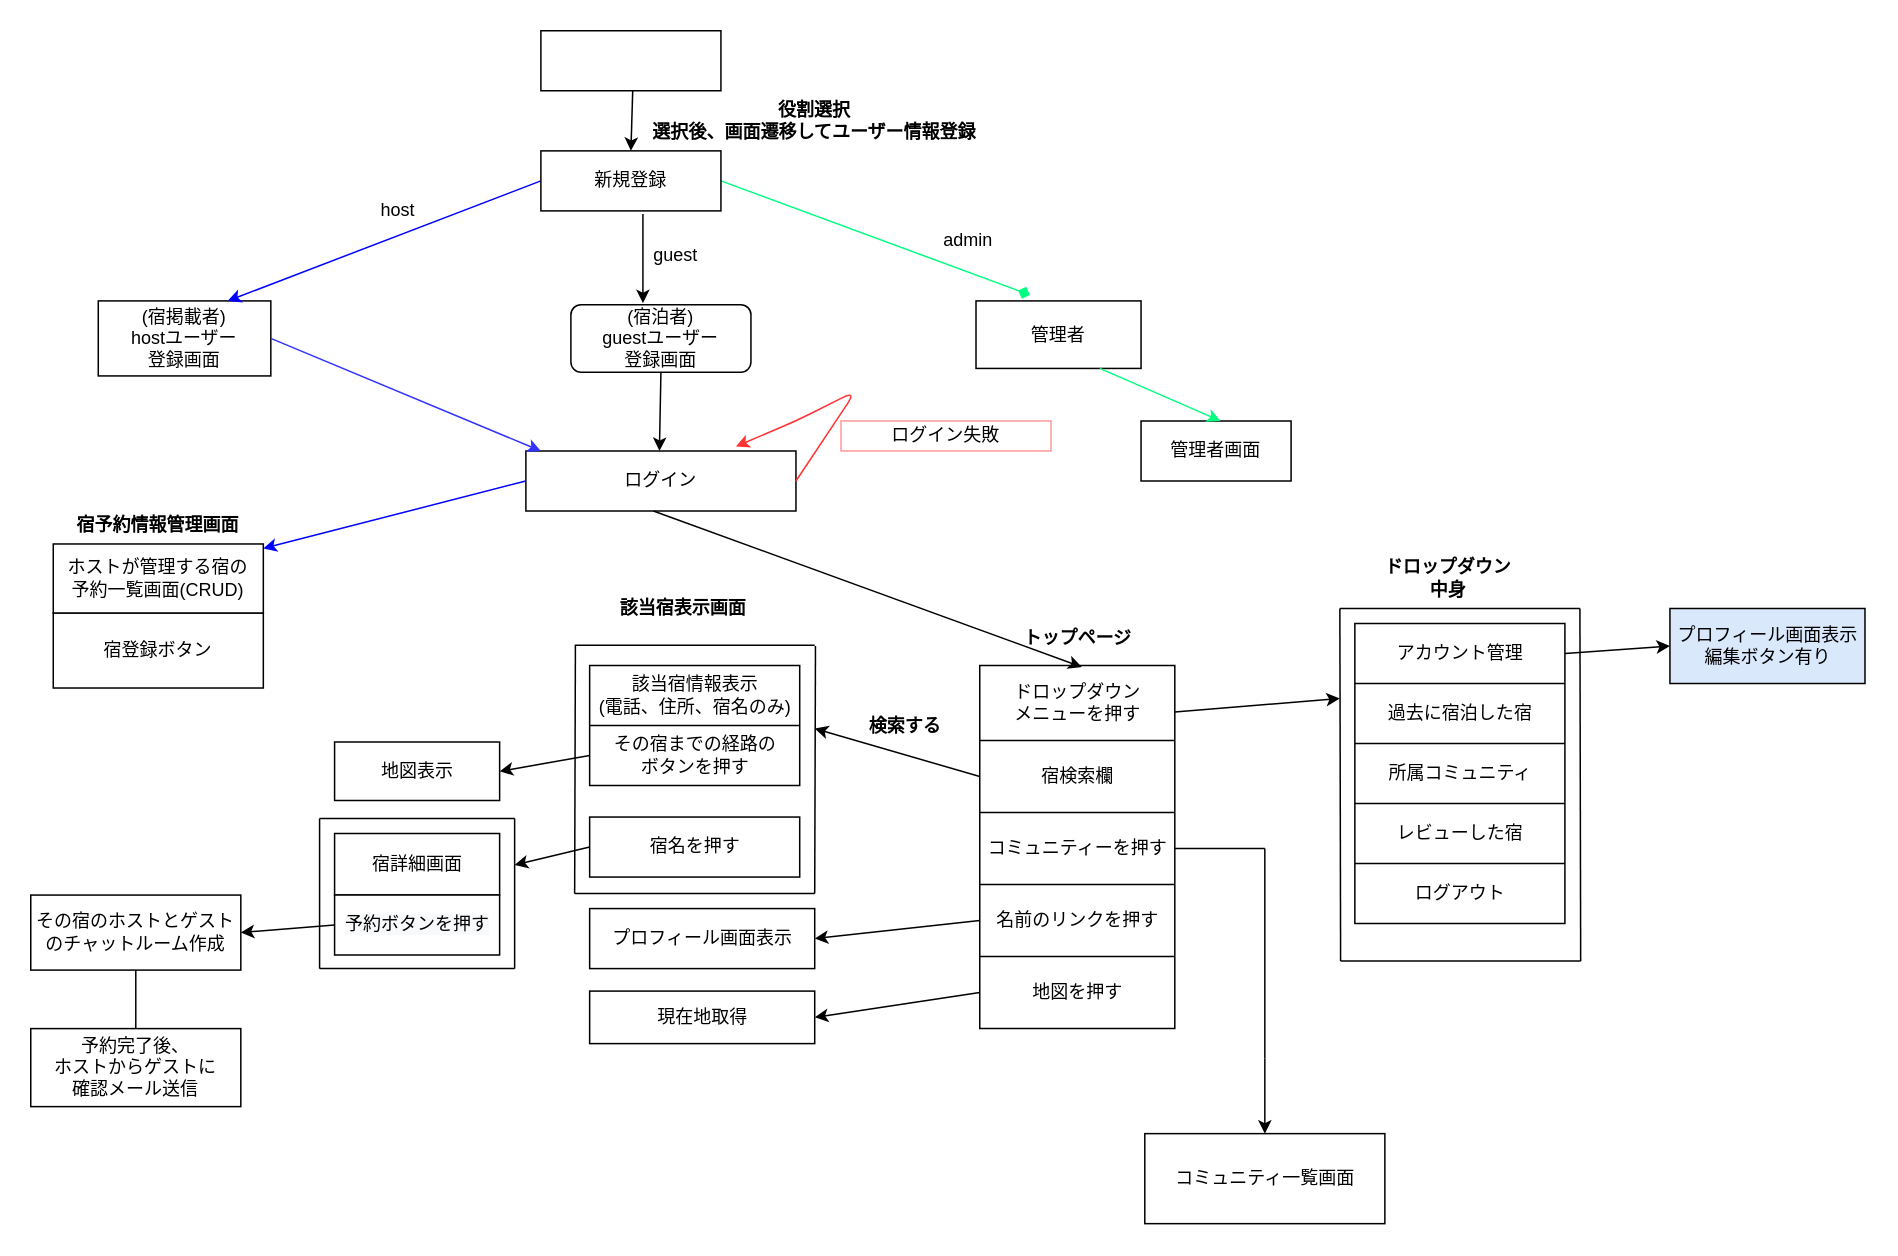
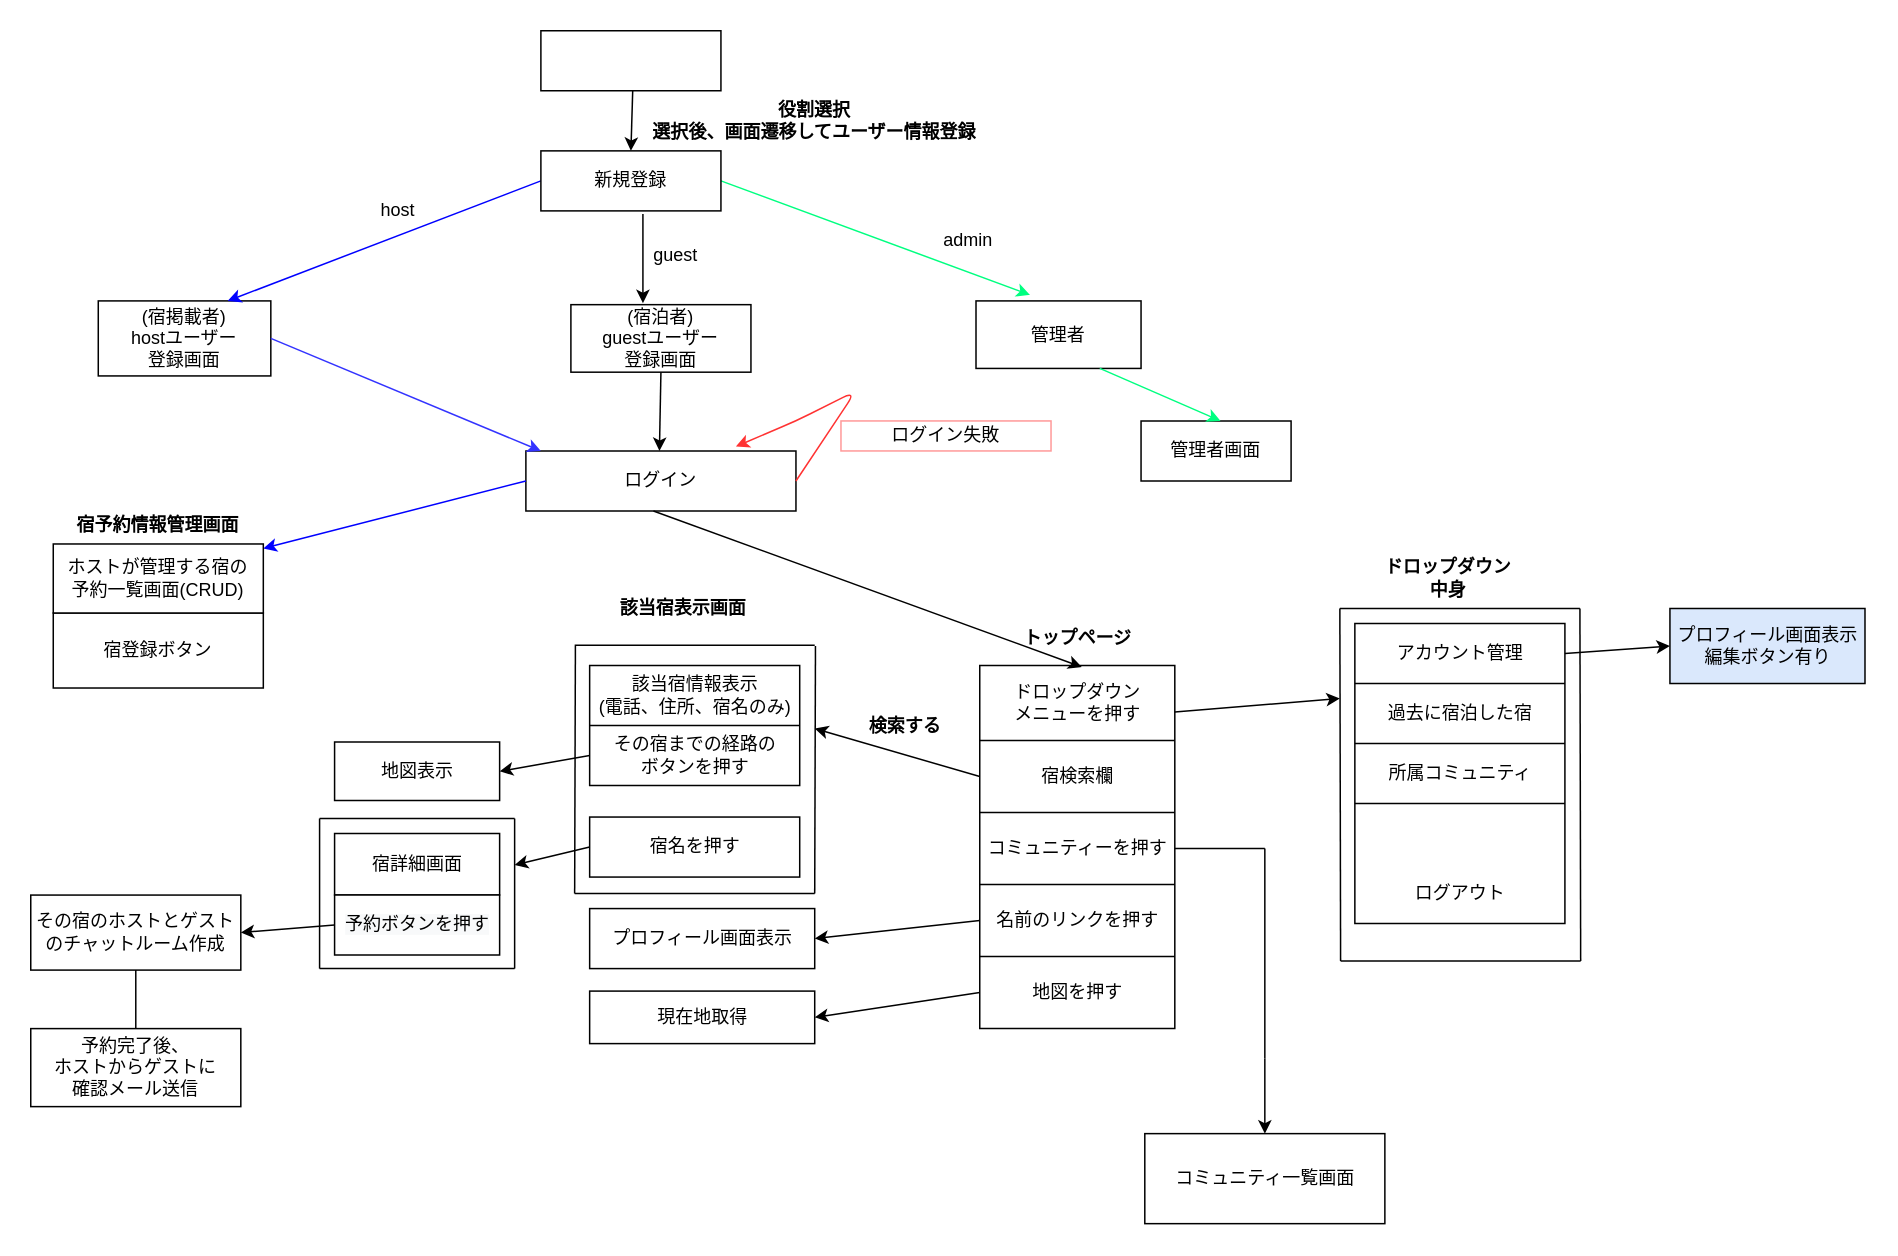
- <mxCell id="56" value="" style="endArrow=diamond;html=1;entryX=0.327;entryY=-0.089;entryDx=0;entryDy=0;entryPerimeter=0;exitX=1;exitY=0.5;exitDx=0;exitDy=0;strokeColor=#00FF80;" edge="1" parent="1" source="95" target="18"><mxGeometry width="50" height="50" relative="1" as="geometry"><mxPoint x="615" y="150" as="sourcePoint" /><mxPoint x="565" y="340" as="targetPoint" /></mxGeometry></mxCell>
+ <mxCell id="56" value="" style="endArrow=classic;html=1;entryX=0.327;entryY=-0.089;entryDx=0;entryDy=0;entryPerimeter=0;exitX=1;exitY=0.5;exitDx=0;exitDy=0;strokeColor=#00FF80;" edge="1" parent="1" source="95" target="18"><mxGeometry width="50" height="50" relative="1" as="geometry"><mxPoint x="615" y="150" as="sourcePoint" /><mxPoint x="565" y="340" as="targetPoint" /></mxGeometry></mxCell>
- <mxCell id="17" value="&lt;font style=&quot;vertical-align: inherit&quot;&gt;&lt;font style=&quot;vertical-align: inherit&quot;&gt;(宿泊者)&lt;br&gt;guestユーザー&lt;br&gt;登録画面&lt;br&gt;&lt;/font&gt;&lt;/font&gt;" style="whiteSpace=wrap;html=1;rounded=1;" vertex="1" parent="1"><mxGeometry x="380" y="202.5" width="120" height="45" as="geometry" /></mxCell>
+ <mxCell id="17" value="&lt;font style=&quot;vertical-align: inherit&quot;&gt;&lt;font style=&quot;vertical-align: inherit&quot;&gt;(宿泊者)&lt;br&gt;guestユーザー&lt;br&gt;登録画面&lt;br&gt;&lt;/font&gt;&lt;/font&gt;" style="rounded=0;whiteSpace=wrap;html=1;" vertex="1" parent="1"><mxGeometry x="380" y="202.5" width="120" height="45" as="geometry" /></mxCell>
- <mxCell id="39" value="レビューした宿" style="shape=partialRectangle;html=1;whiteSpace=wrap;connectable=0;overflow=hidden;fillColor=none;top=0;left=0;bottom=0;right=0;" vertex="1" parent="38"><mxGeometry width="140" height="40" as="geometry" /></mxCell>
